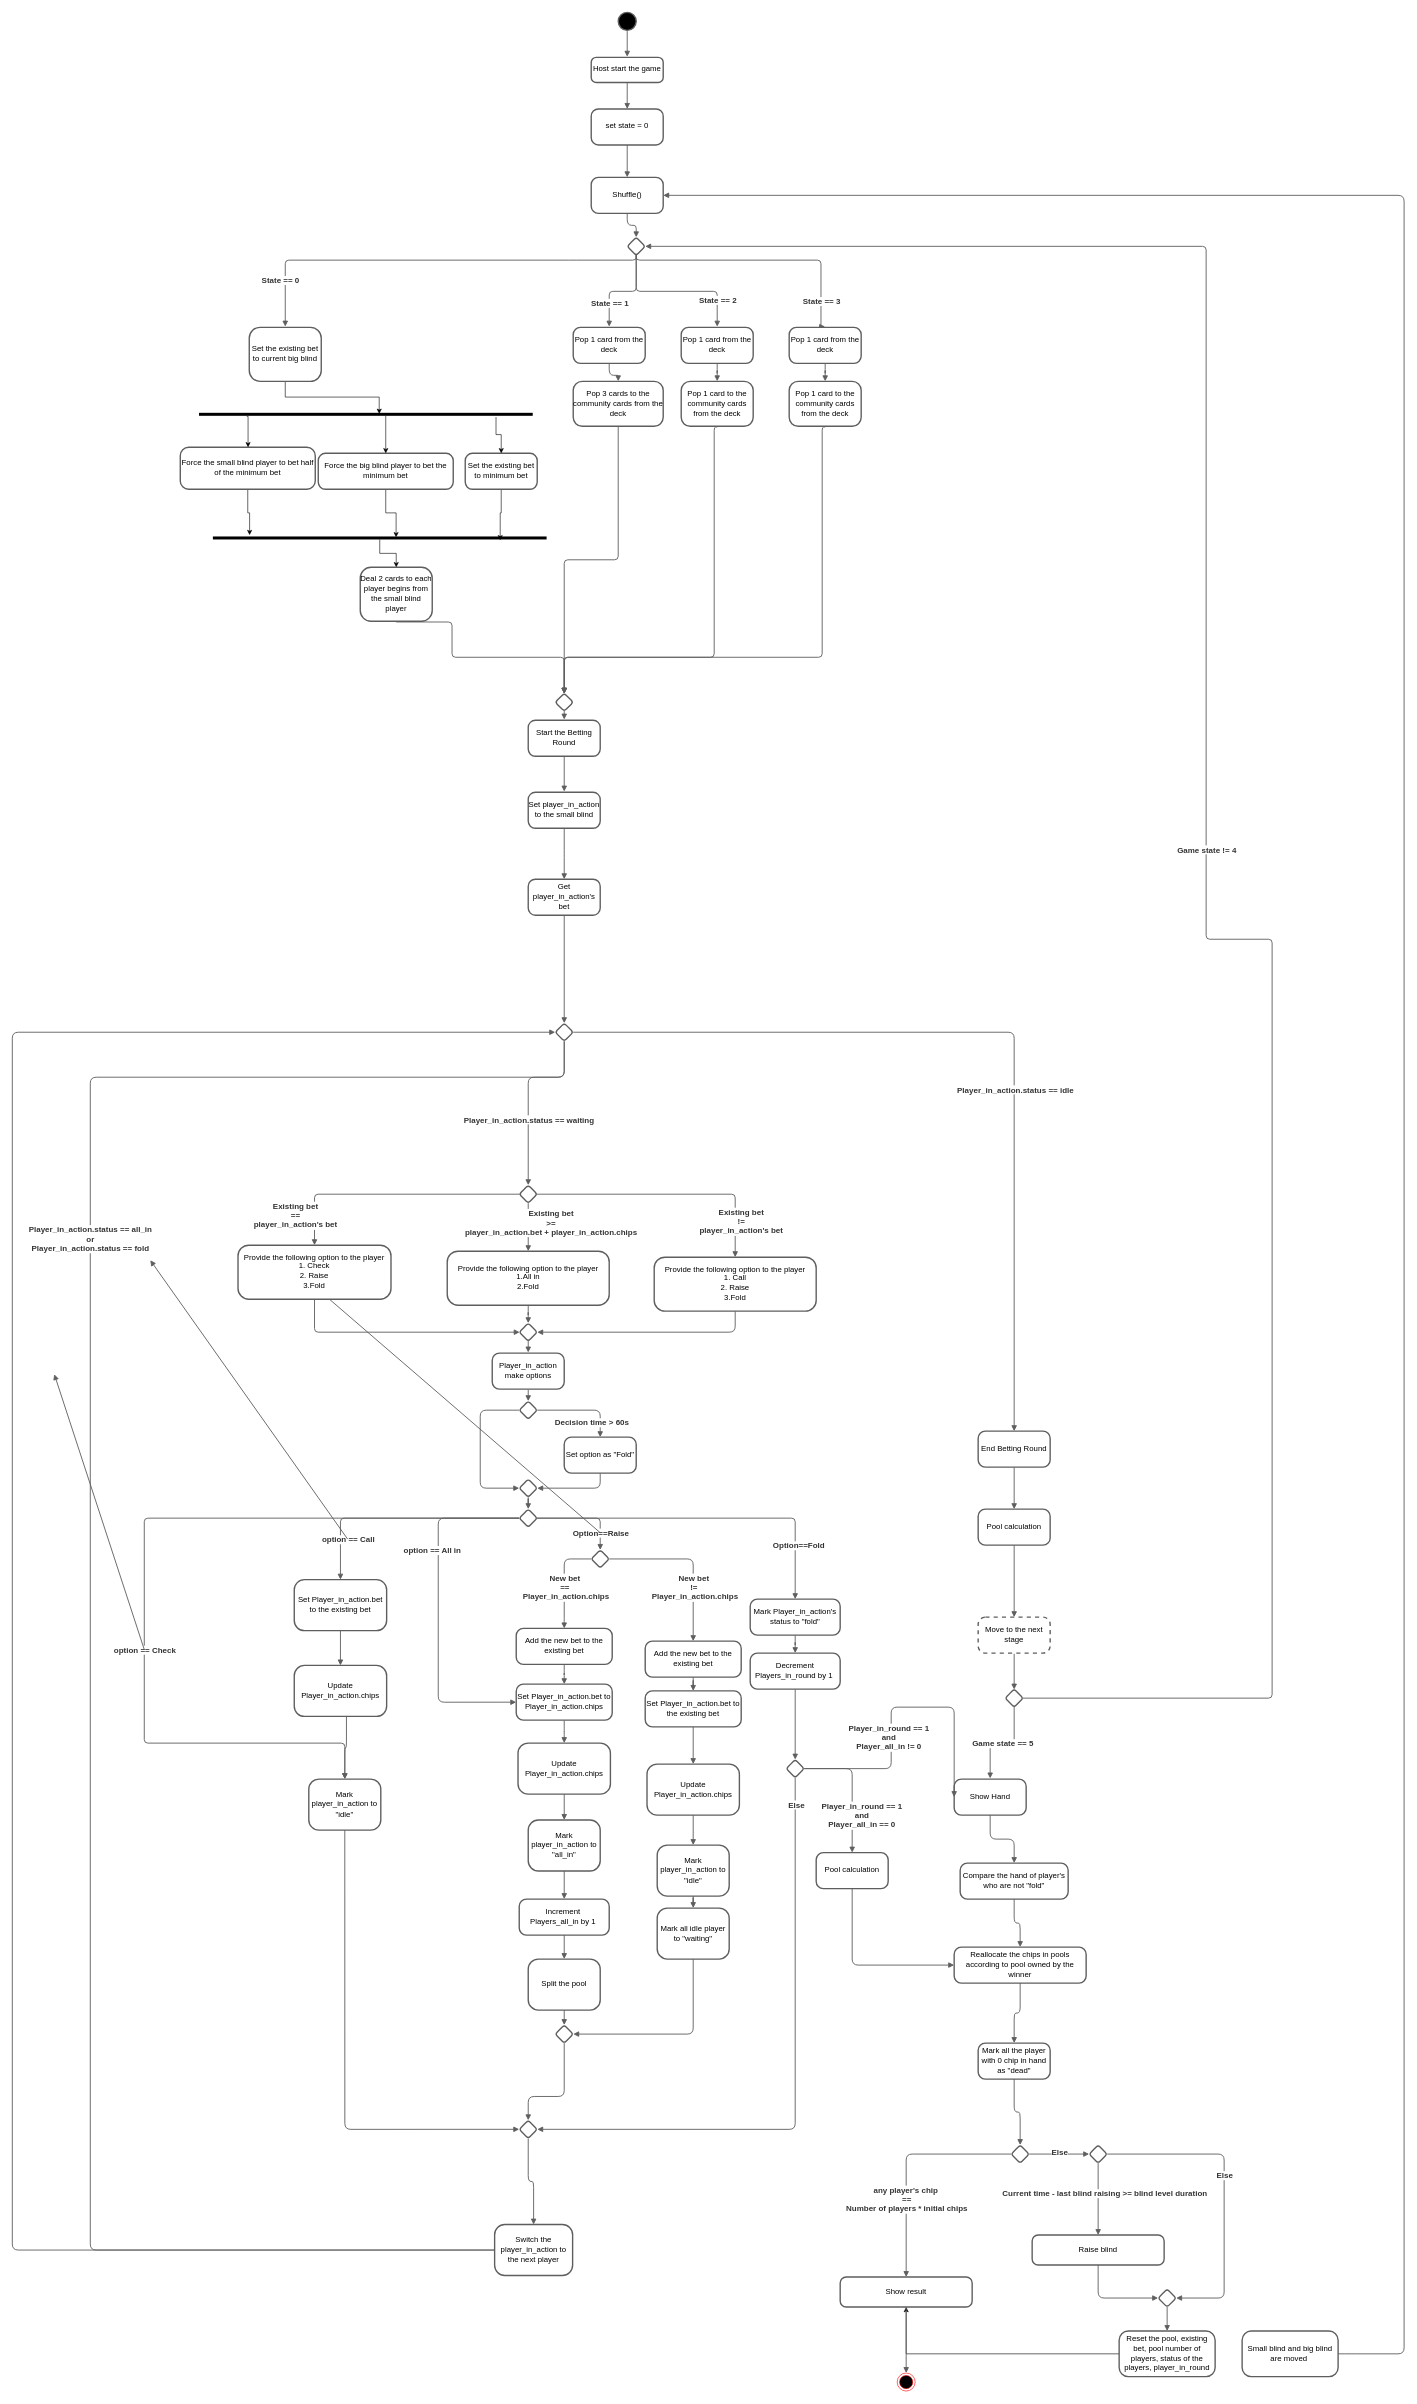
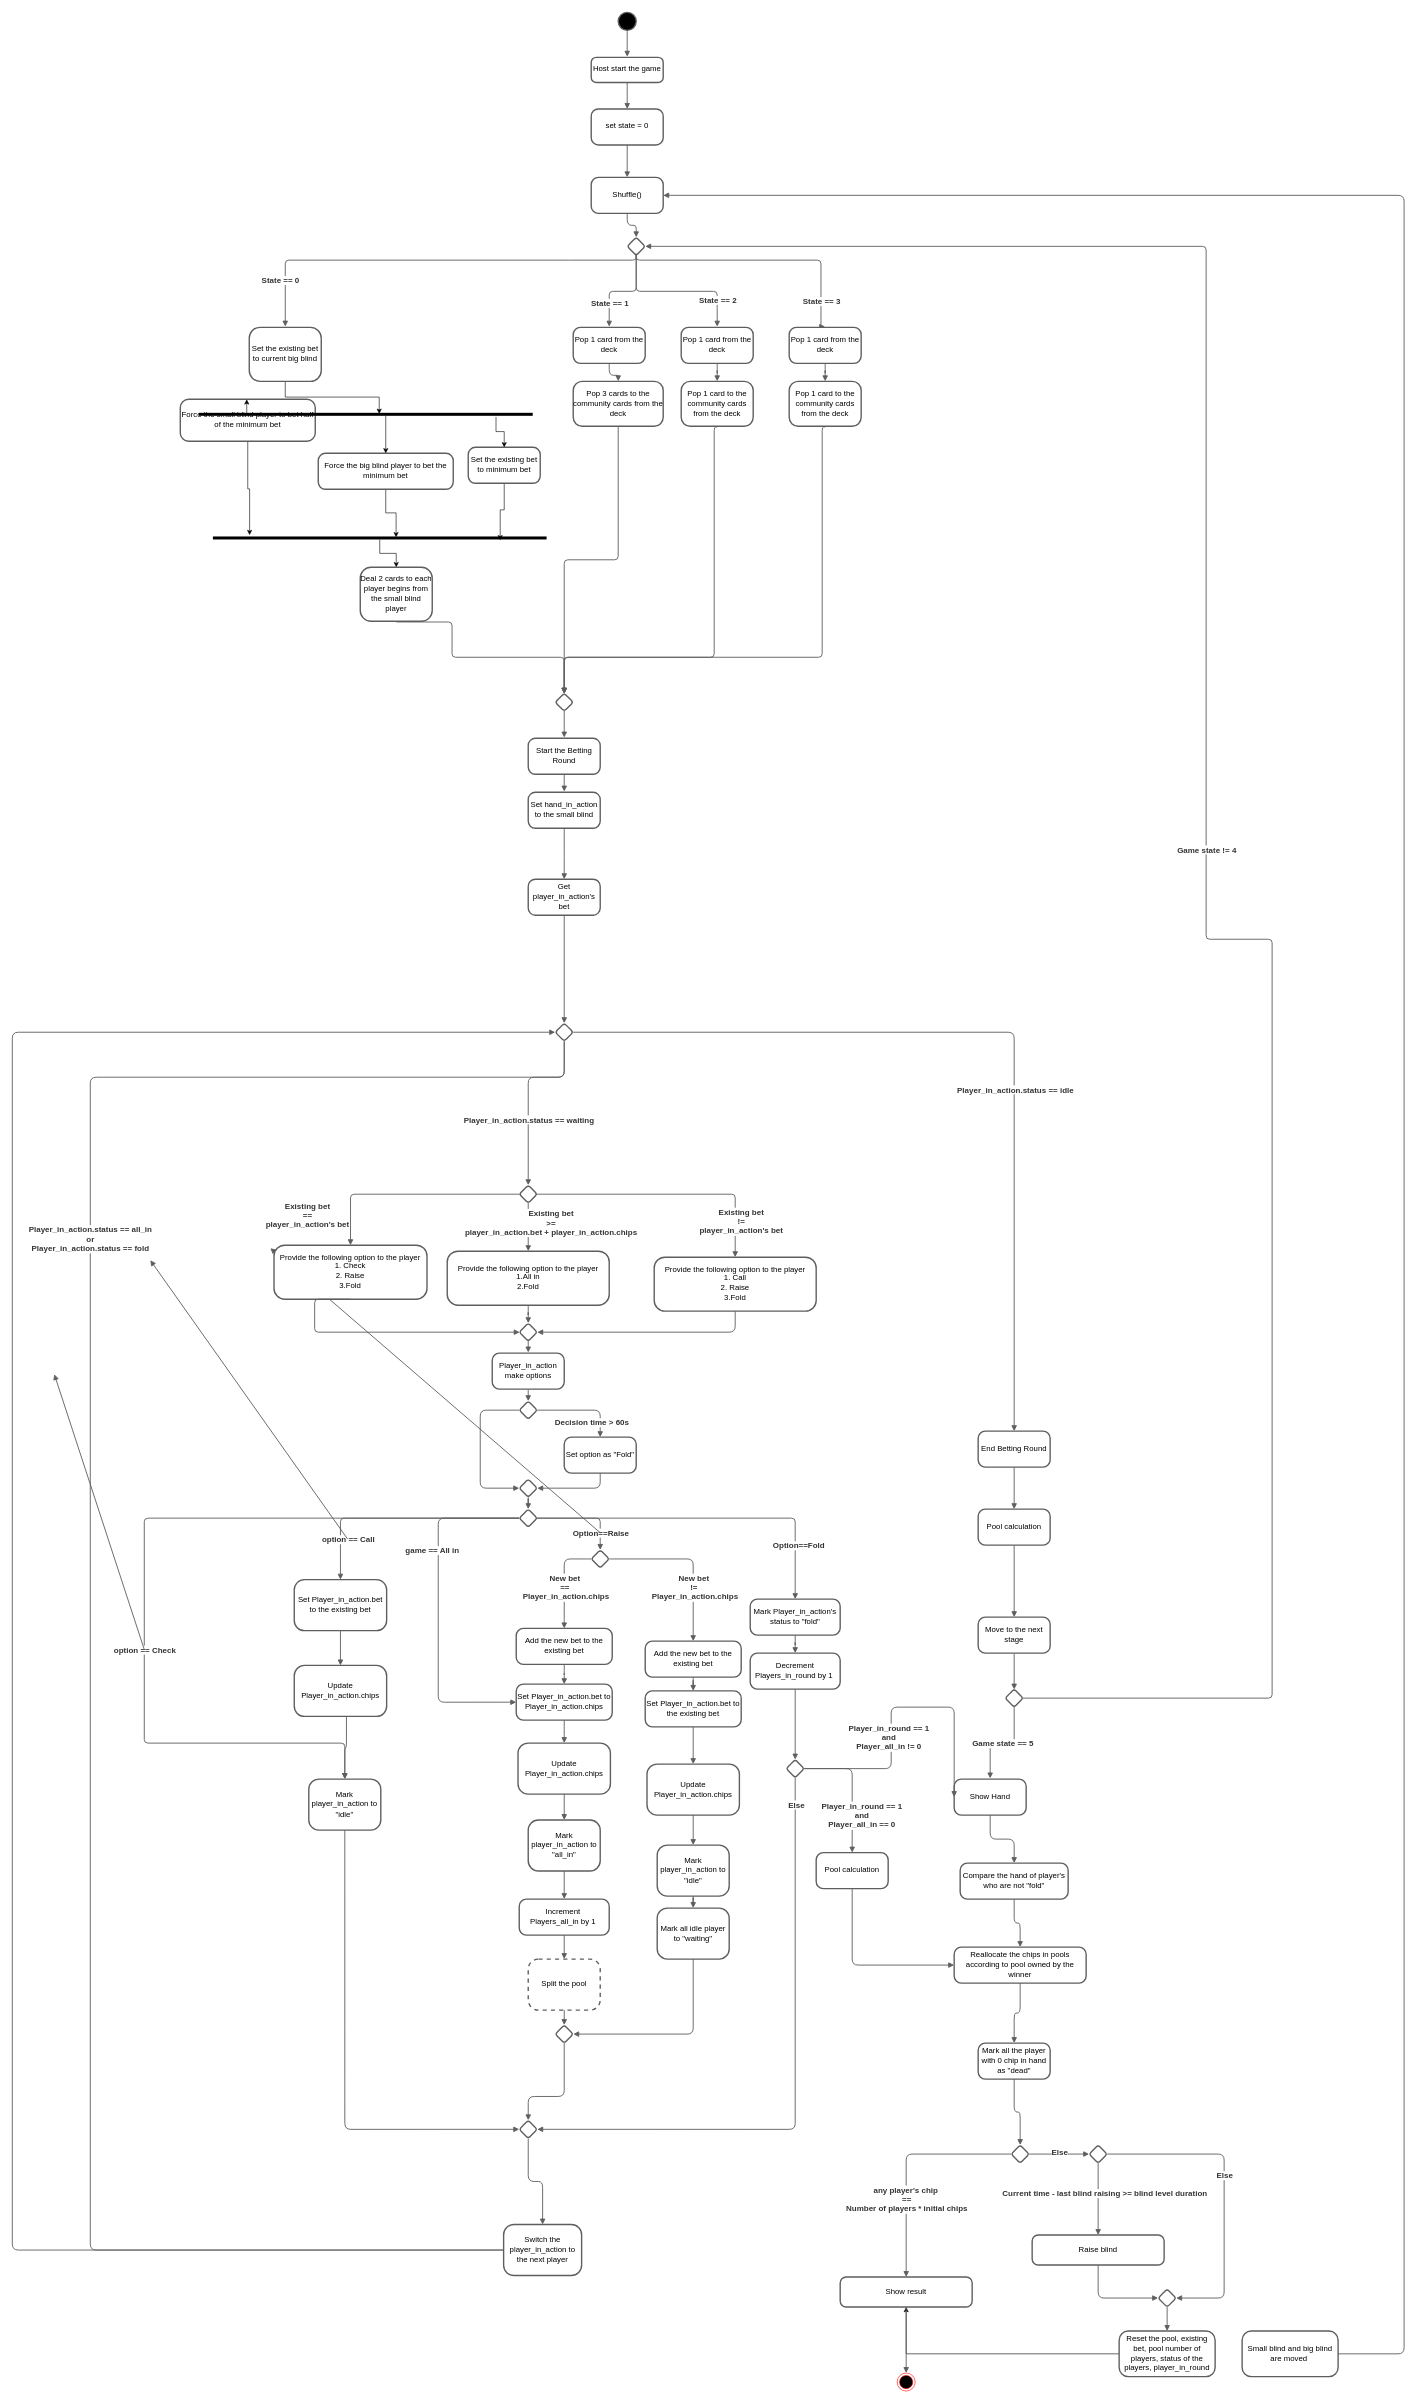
- <mxCell id="50" value="&lt;div style=&quot;display: flex; justify-content: center; text-align: center; align-items: baseline; font-size: 0; line-height: 1.25;margin-top: -2px;&quot;&gt;&lt;span&gt;&lt;span style=&quot;font-size:13px;color:#000000;&quot;&gt;Force the small blind player to bet half of the minimum bet&lt;/span&gt;&lt;/span&gt;&lt;/div&gt;" style="rounded=1;arcSize=20;whiteSpace=wrap;overflow=block;blockSpacing=1;html=1;fontSize=13;spacing=0;strokeColor=#5e5e5e;strokeOpacity=100;fillOpacity=100;fillColor=#ffffff;strokeWidth=2.3;" vertex="1" parent="1"><mxGeometry x="300" y="745" width="225" height="70" as="geometry" /></mxCell>
+ <mxCell id="50" value="&lt;div style=&quot;display: flex; justify-content: center; text-align: center; align-items: baseline; font-size: 0; line-height: 1.25;margin-top: -2px;&quot;&gt;&lt;span&gt;&lt;span style=&quot;font-size:13px;color:#000000;&quot;&gt;Force the small blind player to bet half of the minimum bet&lt;/span&gt;&lt;/span&gt;&lt;/div&gt;" style="rounded=1;arcSize=20;whiteSpace=wrap;overflow=block;blockSpacing=1;html=1;fontSize=13;spacing=0;strokeColor=#5e5e5e;strokeOpacity=100;fillOpacity=100;fillColor=#ffffff;strokeWidth=2.3;" vertex="1" parent="1"><mxGeometry x="300" y="665" width="225" height="70" as="geometry" /></mxCell>
- <mxCell id="48" value="&lt;div style=&quot;display: flex; justify-content: center; text-align: center; align-items: baseline; font-size: 0; line-height: 1.25;margin-top: -2px;&quot;&gt;&lt;span&gt;&lt;span style=&quot;font-size:13px;color:#000000;&quot;&gt;Set the existing bet to minimum bet&lt;/span&gt;&lt;/span&gt;&lt;/div&gt;" style="rounded=1;arcSize=20;whiteSpace=wrap;overflow=block;blockSpacing=1;html=1;fontSize=13;spacing=0;strokeColor=#5e5e5e;strokeOpacity=100;fillOpacity=100;fillColor=#ffffff;strokeWidth=2.3;" vertex="1" parent="1"><mxGeometry x="775" y="755" width="120" height="60" as="geometry" /></mxCell>
+ <mxCell id="48" value="&lt;div style=&quot;display: flex; justify-content: center; text-align: center; align-items: baseline; font-size: 0; line-height: 1.25;margin-top: -2px;&quot;&gt;&lt;span&gt;&lt;span style=&quot;font-size:13px;color:#000000;&quot;&gt;Set the existing bet to minimum bet&lt;/span&gt;&lt;/span&gt;&lt;/div&gt;" style="rounded=1;arcSize=20;whiteSpace=wrap;overflow=block;blockSpacing=1;html=1;fontSize=13;spacing=0;strokeColor=#5e5e5e;strokeOpacity=100;fillOpacity=100;fillColor=#ffffff;strokeWidth=2.3;" vertex="1" parent="1"><mxGeometry x="780" y="745" width="120" height="60" as="geometry" /></mxCell>
- <mxCell id="21" value="&lt;div style=&quot;display: flex; justify-content: center; text-align: center; align-items: baseline; font-size: 0; line-height: 1.25;margin-top: -2px;&quot;&gt;&lt;span&gt;&lt;span style=&quot;font-size:13px;color:#000000;&quot;&gt;Start the Betting Round&lt;/span&gt;&lt;/span&gt;&lt;/div&gt;" style="rounded=1;arcSize=20;whiteSpace=wrap;overflow=block;blockSpacing=1;html=1;fontSize=13;spacing=0;strokeColor=#5e5e5e;strokeOpacity=100;fillOpacity=100;fillColor=#ffffff;strokeWidth=2.3;" vertex="1" parent="1"><mxGeometry x="880" y="1200" width="120" height="60" as="geometry" /></mxCell>
+ <mxCell id="21" value="&lt;div style=&quot;display: flex; justify-content: center; text-align: center; align-items: baseline; font-size: 0; line-height: 1.25;margin-top: -2px;&quot;&gt;&lt;span&gt;&lt;span style=&quot;font-size:13px;color:#000000;&quot;&gt;Start the Betting Round&lt;/span&gt;&lt;/span&gt;&lt;/div&gt;" style="rounded=1;arcSize=20;whiteSpace=wrap;overflow=block;blockSpacing=1;html=1;fontSize=13;spacing=0;strokeColor=#5e5e5e;strokeOpacity=100;fillOpacity=100;fillColor=#ffffff;strokeWidth=2.3;" vertex="1" parent="1"><mxGeometry x="880" y="1230" width="120" height="60" as="geometry" /></mxCell>
- <mxCell id="72" value="&lt;div style=&quot;display: flex; justify-content: center; text-align: center; align-items: baseline; font-size: 0; line-height: 1.25;margin-top: -2px;&quot;&gt;&lt;span&gt;&lt;span style=&quot;font-size:13px;color:#000000;&quot;&gt;Set player_in_action to the small blind&lt;/span&gt;&lt;/span&gt;&lt;/div&gt;" style="rounded=1;arcSize=20;whiteSpace=wrap;overflow=block;blockSpacing=1;html=1;fontSize=13;spacing=0;strokeColor=#5e5e5e;strokeOpacity=100;fillOpacity=100;fillColor=#ffffff;strokeWidth=2.3;" vertex="1" parent="1"><mxGeometry x="880" y="1320" width="120" height="60" as="geometry" /></mxCell>
+ <mxCell id="72" value="&lt;div style=&quot;display: flex; justify-content: center; text-align: center; align-items: baseline; font-size: 0; line-height: 1.25;margin-top: -2px;&quot;&gt;&lt;span&gt;&lt;span style=&quot;font-size:13px;color:#000000;&quot;&gt;Set hand_in_action to the small blind&lt;/span&gt;&lt;/span&gt;&lt;/div&gt;" style="rounded=1;arcSize=20;whiteSpace=wrap;overflow=block;blockSpacing=1;html=1;fontSize=13;spacing=0;strokeColor=#5e5e5e;strokeOpacity=100;fillOpacity=100;fillColor=#ffffff;strokeWidth=2.3;" vertex="1" parent="1"><mxGeometry x="880" y="1320" width="120" height="60" as="geometry" /></mxCell>
- <mxCell id="81" value="&lt;div style=&quot;display: flex; justify-content: center; text-align: center; align-items: baseline; font-size: 0; line-height: 1.25;margin-top: -2px;&quot;&gt;&lt;span&gt;&lt;span style=&quot;font-size:13px;color:#000000;&quot;&gt;Provide the following option to the player&#10;&lt;/span&gt;&lt;/span&gt;&lt;/div&gt;&lt;div style=&quot;display: flex; justify-content: center; text-align: center; align-items: baseline; font-size: 0; line-height: 1.25;margin-top: -2px;&quot;&gt;&lt;span&gt;&lt;span style=&quot;font-size:13px;color:#000000;&quot;&gt;1. Check&#10;2. Raise&#10;3.Fold&lt;/span&gt;&lt;/span&gt;&lt;/div&gt;" style="rounded=1;arcSize=20;whiteSpace=wrap;overflow=block;blockSpacing=1;html=1;fontSize=13;spacing=0;strokeColor=#5e5e5e;strokeOpacity=100;fillOpacity=100;fillColor=#ffffff;strokeWidth=2.3;" vertex="1" parent="1"><mxGeometry x="396.25" y="2075" width="255" height="90" as="geometry" /></mxCell>
+ <mxCell id="81" value="&lt;div style=&quot;display: flex; justify-content: center; text-align: center; align-items: baseline; font-size: 0; line-height: 1.25;margin-top: -2px;&quot;&gt;&lt;span&gt;&lt;span style=&quot;font-size:13px;color:#000000;&quot;&gt;Provide the following option to the player&#10;&lt;/span&gt;&lt;/span&gt;&lt;/div&gt;&lt;div style=&quot;display: flex; justify-content: center; text-align: center; align-items: baseline; font-size: 0; line-height: 1.25;margin-top: -2px;&quot;&gt;&lt;span&gt;&lt;span style=&quot;font-size:13px;color:#000000;&quot;&gt;1. Check&#10;2. Raise&#10;3.Fold&lt;/span&gt;&lt;/span&gt;&lt;/div&gt;" style="rounded=1;arcSize=20;whiteSpace=wrap;overflow=block;blockSpacing=1;html=1;fontSize=13;spacing=0;strokeColor=#5e5e5e;strokeOpacity=100;fillOpacity=100;fillColor=#ffffff;strokeWidth=2.3;" vertex="1" parent="1"><mxGeometry x="456.25" y="2075" width="255" height="90" as="geometry" /></mxCell>
- <mxCell id="165" value="option == All in" style="text;html=1;resizable=0;labelBackgroundColor=default;align=center;verticalAlign=middle;fontStyle=1;fontColor=#333333;fontSize=13.3;" vertex="1" parent="1"><mxGeometry x="719.998" y="2583.002" as="geometry" /></mxCell>
+ <mxCell id="165" value="game == All in" style="text;html=1;resizable=0;labelBackgroundColor=default;align=center;verticalAlign=middle;fontStyle=1;fontColor=#333333;fontSize=13.3;" vertex="1" parent="1"><mxGeometry x="719.998" y="2583.002" as="geometry" /></mxCell>
- <mxCell id="26" value="&lt;div style=&quot;display: flex ; justify-content: center ; text-align: center ; align-items: baseline ; font-size: 0 ; line-height: 1.25 ; margin-top: -2px&quot;&gt;&lt;span&gt;&lt;span style=&quot;font-size: 13px ; color: #000000&quot;&gt;Move to the next stage&lt;/span&gt;&lt;/span&gt;&lt;/div&gt;" style="rounded=1;arcSize=20;whiteSpace=wrap;overflow=block;blockSpacing=1;html=1;fontSize=13;spacing=0;strokeColor=#5e5e5e;strokeOpacity=100;fillOpacity=100;fillColor=#ffffff;strokeWidth=2.3;dashed=1;" vertex="1" parent="1"><mxGeometry x="1630" y="2695" width="120" height="60" as="geometry" /></mxCell>
+ <mxCell id="26" value="&lt;div style=&quot;display: flex ; justify-content: center ; text-align: center ; align-items: baseline ; font-size: 0 ; line-height: 1.25 ; margin-top: -2px&quot;&gt;&lt;span&gt;&lt;span style=&quot;font-size: 13px ; color: #000000&quot;&gt;Move to the next stage&lt;/span&gt;&lt;/span&gt;&lt;/div&gt;" style="rounded=1;arcSize=20;whiteSpace=wrap;overflow=block;blockSpacing=1;html=1;fontSize=13;spacing=0;strokeColor=#5e5e5e;strokeOpacity=100;fillOpacity=100;fillColor=#ffffff;strokeWidth=2.3;" vertex="1" parent="1"><mxGeometry x="1630" y="2695" width="120" height="60" as="geometry" /></mxCell>
- <mxCell id="125" value="&lt;div style=&quot;display: flex ; justify-content: center ; text-align: center ; align-items: baseline ; line-height: 1.25 ; margin-top: -2px&quot;&gt;Split the pool&lt;/div&gt;" style="rounded=1;arcSize=20;whiteSpace=wrap;overflow=block;blockSpacing=1;html=1;fontSize=13;spacing=0;strokeColor=#5e5e5e;strokeOpacity=100;fillOpacity=100;fillColor=#ffffff;strokeWidth=2.3;" vertex="1" parent="1"><mxGeometry x="880" y="3265" width="120" height="85" as="geometry" /></mxCell>
+ <mxCell id="125" value="&lt;div style=&quot;display: flex ; justify-content: center ; text-align: center ; align-items: baseline ; line-height: 1.25 ; margin-top: -2px&quot;&gt;Split the pool&lt;/div&gt;" style="rounded=1;arcSize=20;whiteSpace=wrap;overflow=block;blockSpacing=1;html=1;fontSize=13;spacing=0;strokeColor=#5e5e5e;strokeOpacity=100;fillOpacity=100;fillColor=#ffffff;strokeWidth=2.3;dashed=1;" vertex="1" parent="1"><mxGeometry x="880" y="3265" width="120" height="85" as="geometry" /></mxCell>
- <mxCell id="110" value="&lt;div style=&quot;display: flex ; justify-content: center ; text-align: center ; align-items: baseline ; line-height: 1.25 ; margin-top: -2px&quot;&gt;Switch the player_in_action to the next player&lt;/div&gt;" style="rounded=1;arcSize=20;whiteSpace=wrap;overflow=block;blockSpacing=1;html=1;fontSize=13;spacing=0;strokeColor=#5e5e5e;strokeOpacity=100;fillOpacity=100;fillColor=#ffffff;strokeWidth=2.3;" vertex="1" parent="1"><mxGeometry x="824" y="3707.5" width="130" height="85" as="geometry" /></mxCell>
+ <mxCell id="110" value="&lt;div style=&quot;display: flex ; justify-content: center ; text-align: center ; align-items: baseline ; line-height: 1.25 ; margin-top: -2px&quot;&gt;Switch the player_in_action to the next player&lt;/div&gt;" style="rounded=1;arcSize=20;whiteSpace=wrap;overflow=block;blockSpacing=1;html=1;fontSize=13;spacing=0;strokeColor=#5e5e5e;strokeOpacity=100;fillOpacity=100;fillColor=#ffffff;strokeWidth=2.3;" vertex="1" parent="1"><mxGeometry x="839" y="3707.5" width="130" height="85" as="geometry" /></mxCell>
